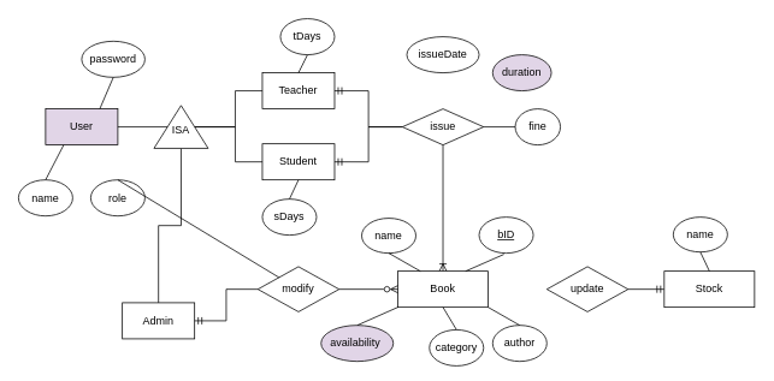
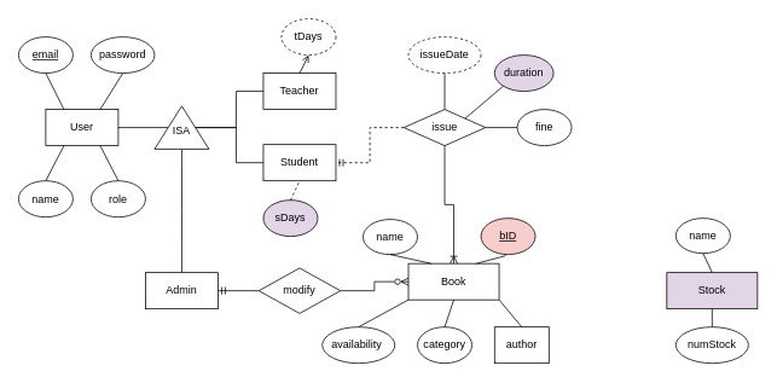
- <mxCell id="51" value="tDays" style="ellipse;whiteSpace=wrap;html=1;align=center;" vertex="1" parent="1"><mxGeometry x="310" y="20" width="60" height="40" as="geometry" /></mxCell>
+ <mxCell id="51" value="tDays" style="ellipse;whiteSpace=wrap;html=1;align=center;dashed=1;" vertex="1" parent="1"><mxGeometry x="310" y="20" width="60" height="40" as="geometry" /></mxCell>
+ <mxCell id="44" value="&lt;u&gt;email&lt;/u&gt;" style="ellipse;whiteSpace=wrap;html=1;align=center;" vertex="1" parent="1"><mxGeometry x="20" y="40" width="60" height="40" as="geometry" /></mxCell>
- <mxCell id="17" value="issueDate" style="ellipse;whiteSpace=wrap;html=1;align=center;" vertex="1" parent="1"><mxGeometry x="450" y="40" width="80" height="40" as="geometry" /></mxCell>
+ <mxCell id="17" value="issueDate" style="ellipse;whiteSpace=wrap;html=1;align=center;dashed=1;" vertex="1" parent="1"><mxGeometry x="450" y="40" width="80" height="40" as="geometry" /></mxCell>
- <mxCell id="53" value="" style="endArrow=none;html=1;rounded=0;exitX=0.5;exitY=0;exitDx=0;exitDy=0;entryX=0.5;entryY=1;entryDx=0;entryDy=0;" edge="1" parent="1" source="5" target="51"><mxGeometry width="50" height="50" relative="1" as="geometry"><mxPoint x="120" y="130" as="sourcePoint" /><mxPoint x="145" y="90" as="targetPoint" /></mxGeometry></mxCell>
+ <mxCell id="53" value="" style="endArrow=open;html=1;rounded=0;exitX=0.5;exitY=0;exitDx=0;exitDy=0;entryX=0.5;entryY=1;entryDx=0;entryDy=0;" edge="1" parent="1" source="5" target="51"><mxGeometry width="50" height="50" relative="1" as="geometry"><mxPoint x="120" y="130" as="sourcePoint" /><mxPoint x="145" y="90" as="targetPoint" /></mxGeometry></mxCell>
- <mxCell id="45" value="password" style="ellipse;whiteSpace=wrap;html=1;align=center;" vertex="1" parent="1"><mxGeometry x="90" y="45" width="70" height="40" as="geometry" /></mxCell>
+ <mxCell id="45" value="password" style="ellipse;whiteSpace=wrap;html=1;align=center;" vertex="1" parent="1"><mxGeometry x="100" y="40" width="70" height="40" as="geometry" /></mxCell>
- <mxCell id="14" style="edgeStyle=orthogonalEdgeStyle;rounded=0;orthogonalLoop=1;jettySize=auto;html=1;endArrow=ERmandOne;endFill=0;" edge="1" parent="1" source="15" target="5"><mxGeometry relative="1" as="geometry" /></mxCell>
+ <mxCell id="25" value="" style="endArrow=none;html=1;rounded=0;entryX=0.5;entryY=1;entryDx=0;entryDy=0;exitX=0.5;exitY=0;exitDx=0;exitDy=0;" edge="1" parent="1" source="15" target="17"><mxGeometry width="50" height="50" relative="1" as="geometry"><mxPoint x="515" y="200" as="sourcePoint" /><mxPoint x="565" y="150" as="targetPoint" /></mxGeometry></mxCell>
+ <mxCell id="47" value="" style="endArrow=none;html=1;rounded=0;exitX=0.25;exitY=0;exitDx=0;exitDy=0;entryX=0.5;entryY=1;entryDx=0;entryDy=0;" edge="1" parent="1" source="2" target="44"><mxGeometry width="50" height="50" relative="1" as="geometry"><mxPoint x="530" y="250" as="sourcePoint" /><mxPoint x="580" y="200" as="targetPoint" /></mxGeometry></mxCell>
+ <mxCell id="32" value="" style="endArrow=none;html=1;rounded=0;entryX=1;entryY=0;entryDx=0;entryDy=0;exitX=0;exitY=1;exitDx=0;exitDy=0;" edge="1" parent="1" source="18" target="15"><mxGeometry width="50" height="50" relative="1" as="geometry"><mxPoint x="560" y="190" as="sourcePoint" /><mxPoint x="560" y="150" as="targetPoint" /></mxGeometry></mxCell>
- <mxCell id="2" value="User" style="whiteSpace=wrap;html=1;align=center;fillColor=#e1d5e7;" vertex="1" parent="1"><mxGeometry x="50" y="120" width="80" height="40" as="geometry" /></mxCell>
+ <mxCell id="2" value="User" style="whiteSpace=wrap;html=1;align=center;" vertex="1" parent="1"><mxGeometry x="50" y="120" width="80" height="40" as="geometry" /></mxCell>
- <mxCell id="19" value="fine" style="ellipse;whiteSpace=wrap;html=1;align=center;" vertex="1" parent="1"><mxGeometry x="570" y="120" width="50" height="40" as="geometry" /></mxCell>
+ <mxCell id="19" value="fine" style="ellipse;whiteSpace=wrap;html=1;align=center;" vertex="1" parent="1"><mxGeometry x="570" y="120" width="60" height="40" as="geometry" /></mxCell>
- <mxCell id="13" style="edgeStyle=orthogonalEdgeStyle;rounded=0;orthogonalLoop=1;jettySize=auto;html=1;entryX=1;entryY=0.5;entryDx=0;entryDy=0;endArrow=ERmandOne;endFill=0;" edge="1" parent="1" source="15" target="4"><mxGeometry relative="1" as="geometry" /></mxCell>
+ <mxCell id="13" style="edgeStyle=orthogonalEdgeStyle;rounded=0;orthogonalLoop=1;jettySize=auto;html=1;entryX=1;entryY=0.5;entryDx=0;entryDy=0;endArrow=ERmandOne;endFill=0;dashed=1;" edge="1" parent="1" source="15" target="4"><mxGeometry relative="1" as="geometry" /></mxCell>
- <mxCell id="54" value="" style="endArrow=none;html=1;rounded=0;exitX=0.5;exitY=0;exitDx=0;exitDy=0;entryX=0.5;entryY=1;entryDx=0;entryDy=0;" edge="1" parent="1" source="52" target="4"><mxGeometry width="50" height="50" relative="1" as="geometry"><mxPoint x="130" y="140" as="sourcePoint" /><mxPoint x="155" y="100" as="targetPoint" /></mxGeometry></mxCell>
+ <mxCell id="54" value="" style="endArrow=none;html=1;rounded=0;exitX=0.5;exitY=0;exitDx=0;exitDy=0;entryX=0.5;entryY=1;entryDx=0;entryDy=0;dashed=1;" edge="1" parent="1" source="52" target="4"><mxGeometry width="50" height="50" relative="1" as="geometry"><mxPoint x="130" y="140" as="sourcePoint" /><mxPoint x="155" y="100" as="targetPoint" /></mxGeometry></mxCell>
- <mxCell id="52" value="sDays" style="ellipse;whiteSpace=wrap;html=1;align=center;" vertex="1" parent="1"><mxGeometry x="290" y="220" width="60" height="40" as="geometry" /></mxCell>
+ <mxCell id="52" value="sDays" style="ellipse;whiteSpace=wrap;html=1;align=center;fillColor=#e1d5e7;" vertex="1" parent="1"><mxGeometry x="290" y="220" width="60" height="40" as="geometry" /></mxCell>
- <mxCell id="50" value="" style="endArrow=none;html=1;rounded=0;exitX=0.5;exitY=0;exitDx=0;exitDy=0;" edge="1" parent="1" source="46" target="36"><mxGeometry width="50" height="50" relative="1" as="geometry"><mxPoint x="60" y="209" as="sourcePoint" /><mxPoint x="80" y="170" as="targetPoint" /></mxGeometry></mxCell>
+ <mxCell id="50" value="" style="endArrow=none;html=1;rounded=0;exitX=0.5;exitY=0;exitDx=0;exitDy=0;entryX=0.75;entryY=1;entryDx=0;entryDy=0;" edge="1" parent="1" source="46" target="2"><mxGeometry width="50" height="50" relative="1" as="geometry"><mxPoint x="60" y="209" as="sourcePoint" /><mxPoint x="80" y="170" as="targetPoint" /></mxGeometry></mxCell>
- <mxCell id="22" value="&lt;u&gt;bID&lt;/u&gt;" style="ellipse;whiteSpace=wrap;html=1;align=center;" vertex="1" parent="1"><mxGeometry x="530" y="240" width="60" height="40" as="geometry" /></mxCell>
+ <mxCell id="22" value="&lt;u&gt;bID&lt;/u&gt;" style="ellipse;whiteSpace=wrap;html=1;align=center;fillColor=#f8cecc;" vertex="1" parent="1"><mxGeometry x="530" y="240" width="60" height="40" as="geometry" /></mxCell>
- <mxCell id="16" value="Book" style="whiteSpace=wrap;html=1;align=center;" vertex="1" parent="1"><mxGeometry x="440" y="300" width="100" height="40" as="geometry" /></mxCell>
+ <mxCell id="16" value="Book" style="whiteSpace=wrap;html=1;align=center;" vertex="1" parent="1"><mxGeometry x="450" y="290" width="100" height="40" as="geometry" /></mxCell>
- <mxCell id="38" value="update" style="shape=rhombus;perimeter=rhombusPerimeter;whiteSpace=wrap;html=1;align=center;" vertex="1" parent="1"><mxGeometry x="605" y="295" width="90" height="50" as="geometry" /></mxCell>
- <mxCell id="37" value="" style="edgeStyle=orthogonalEdgeStyle;rounded=0;orthogonalLoop=1;jettySize=auto;html=1;endArrow=ERmandOne;endFill=0;" edge="1" parent="1" source="38" target="39"><mxGeometry relative="1" as="geometry" /></mxCell>
- <mxCell id="39" value="Stock" style="whiteSpace=wrap;html=1;align=center;" vertex="1" parent="1"><mxGeometry x="735" y="300" width="100" height="40" as="geometry" /></mxCell>
+ <mxCell id="39" value="Stock" style="whiteSpace=wrap;html=1;align=center;fillColor=#e1d5e7;" vertex="1" parent="1"><mxGeometry x="735" y="300" width="100" height="40" as="geometry" /></mxCell>
+ <mxCell id="43" value="" style="endArrow=none;html=1;rounded=0;exitX=0.5;exitY=0;exitDx=0;exitDy=0;entryX=0.5;entryY=1;entryDx=0;entryDy=0;" edge="1" parent="1" source="41" target="39"><mxGeometry width="50" height="50" relative="1" as="geometry"><mxPoint x="500" y="340" as="sourcePoint" /><mxPoint x="550" y="290" as="targetPoint" /></mxGeometry></mxCell>
- <mxCell id="33" value="Admin" style="whiteSpace=wrap;html=1;align=center;" vertex="1" parent="1"><mxGeometry x="135" y="335" width="80" height="40" as="geometry" /></mxCell>
+ <mxCell id="33" value="Admin" style="whiteSpace=wrap;html=1;align=center;" vertex="1" parent="1"><mxGeometry x="160" y="300" width="80" height="40" as="geometry" /></mxCell>
- <mxCell id="21" value="availability&amp;nbsp;" style="ellipse;whiteSpace=wrap;html=1;align=center;fillColor=#e1d5e7;" vertex="1" parent="1"><mxGeometry x="355" y="360" width="80" height="40" as="geometry" /></mxCell>
+ <mxCell id="21" value="availability&amp;nbsp;" style="ellipse;whiteSpace=wrap;html=1;align=center;" vertex="1" parent="1"><mxGeometry x="355" y="360" width="80" height="40" as="geometry" /></mxCell>
- <mxCell id="23" value="author" style="ellipse;whiteSpace=wrap;html=1;align=center;" vertex="1" parent="1"><mxGeometry x="545" y="360" width="60" height="40" as="geometry" /></mxCell>
+ <mxCell id="23" value="author" style="whiteSpace=wrap;html=1;align=center;rounded=0;" vertex="1" parent="1"><mxGeometry x="545" y="360" width="60" height="40" as="geometry" /></mxCell>
+ <mxCell id="41" value="numStock" style="ellipse;whiteSpace=wrap;html=1;align=center;" vertex="1" parent="1"><mxGeometry x="745" y="360" width="80" height="40" as="geometry" /></mxCell>
- <mxCell id="20" value="category" style="ellipse;whiteSpace=wrap;html=1;align=center;" vertex="1" parent="1"><mxGeometry x="475" y="365" width="60" height="40" as="geometry" /></mxCell>
+ <mxCell id="20" value="category" style="ellipse;whiteSpace=wrap;html=1;align=center;" vertex="1" parent="1"><mxGeometry x="460" y="360" width="60" height="40" as="geometry" /></mxCell>
